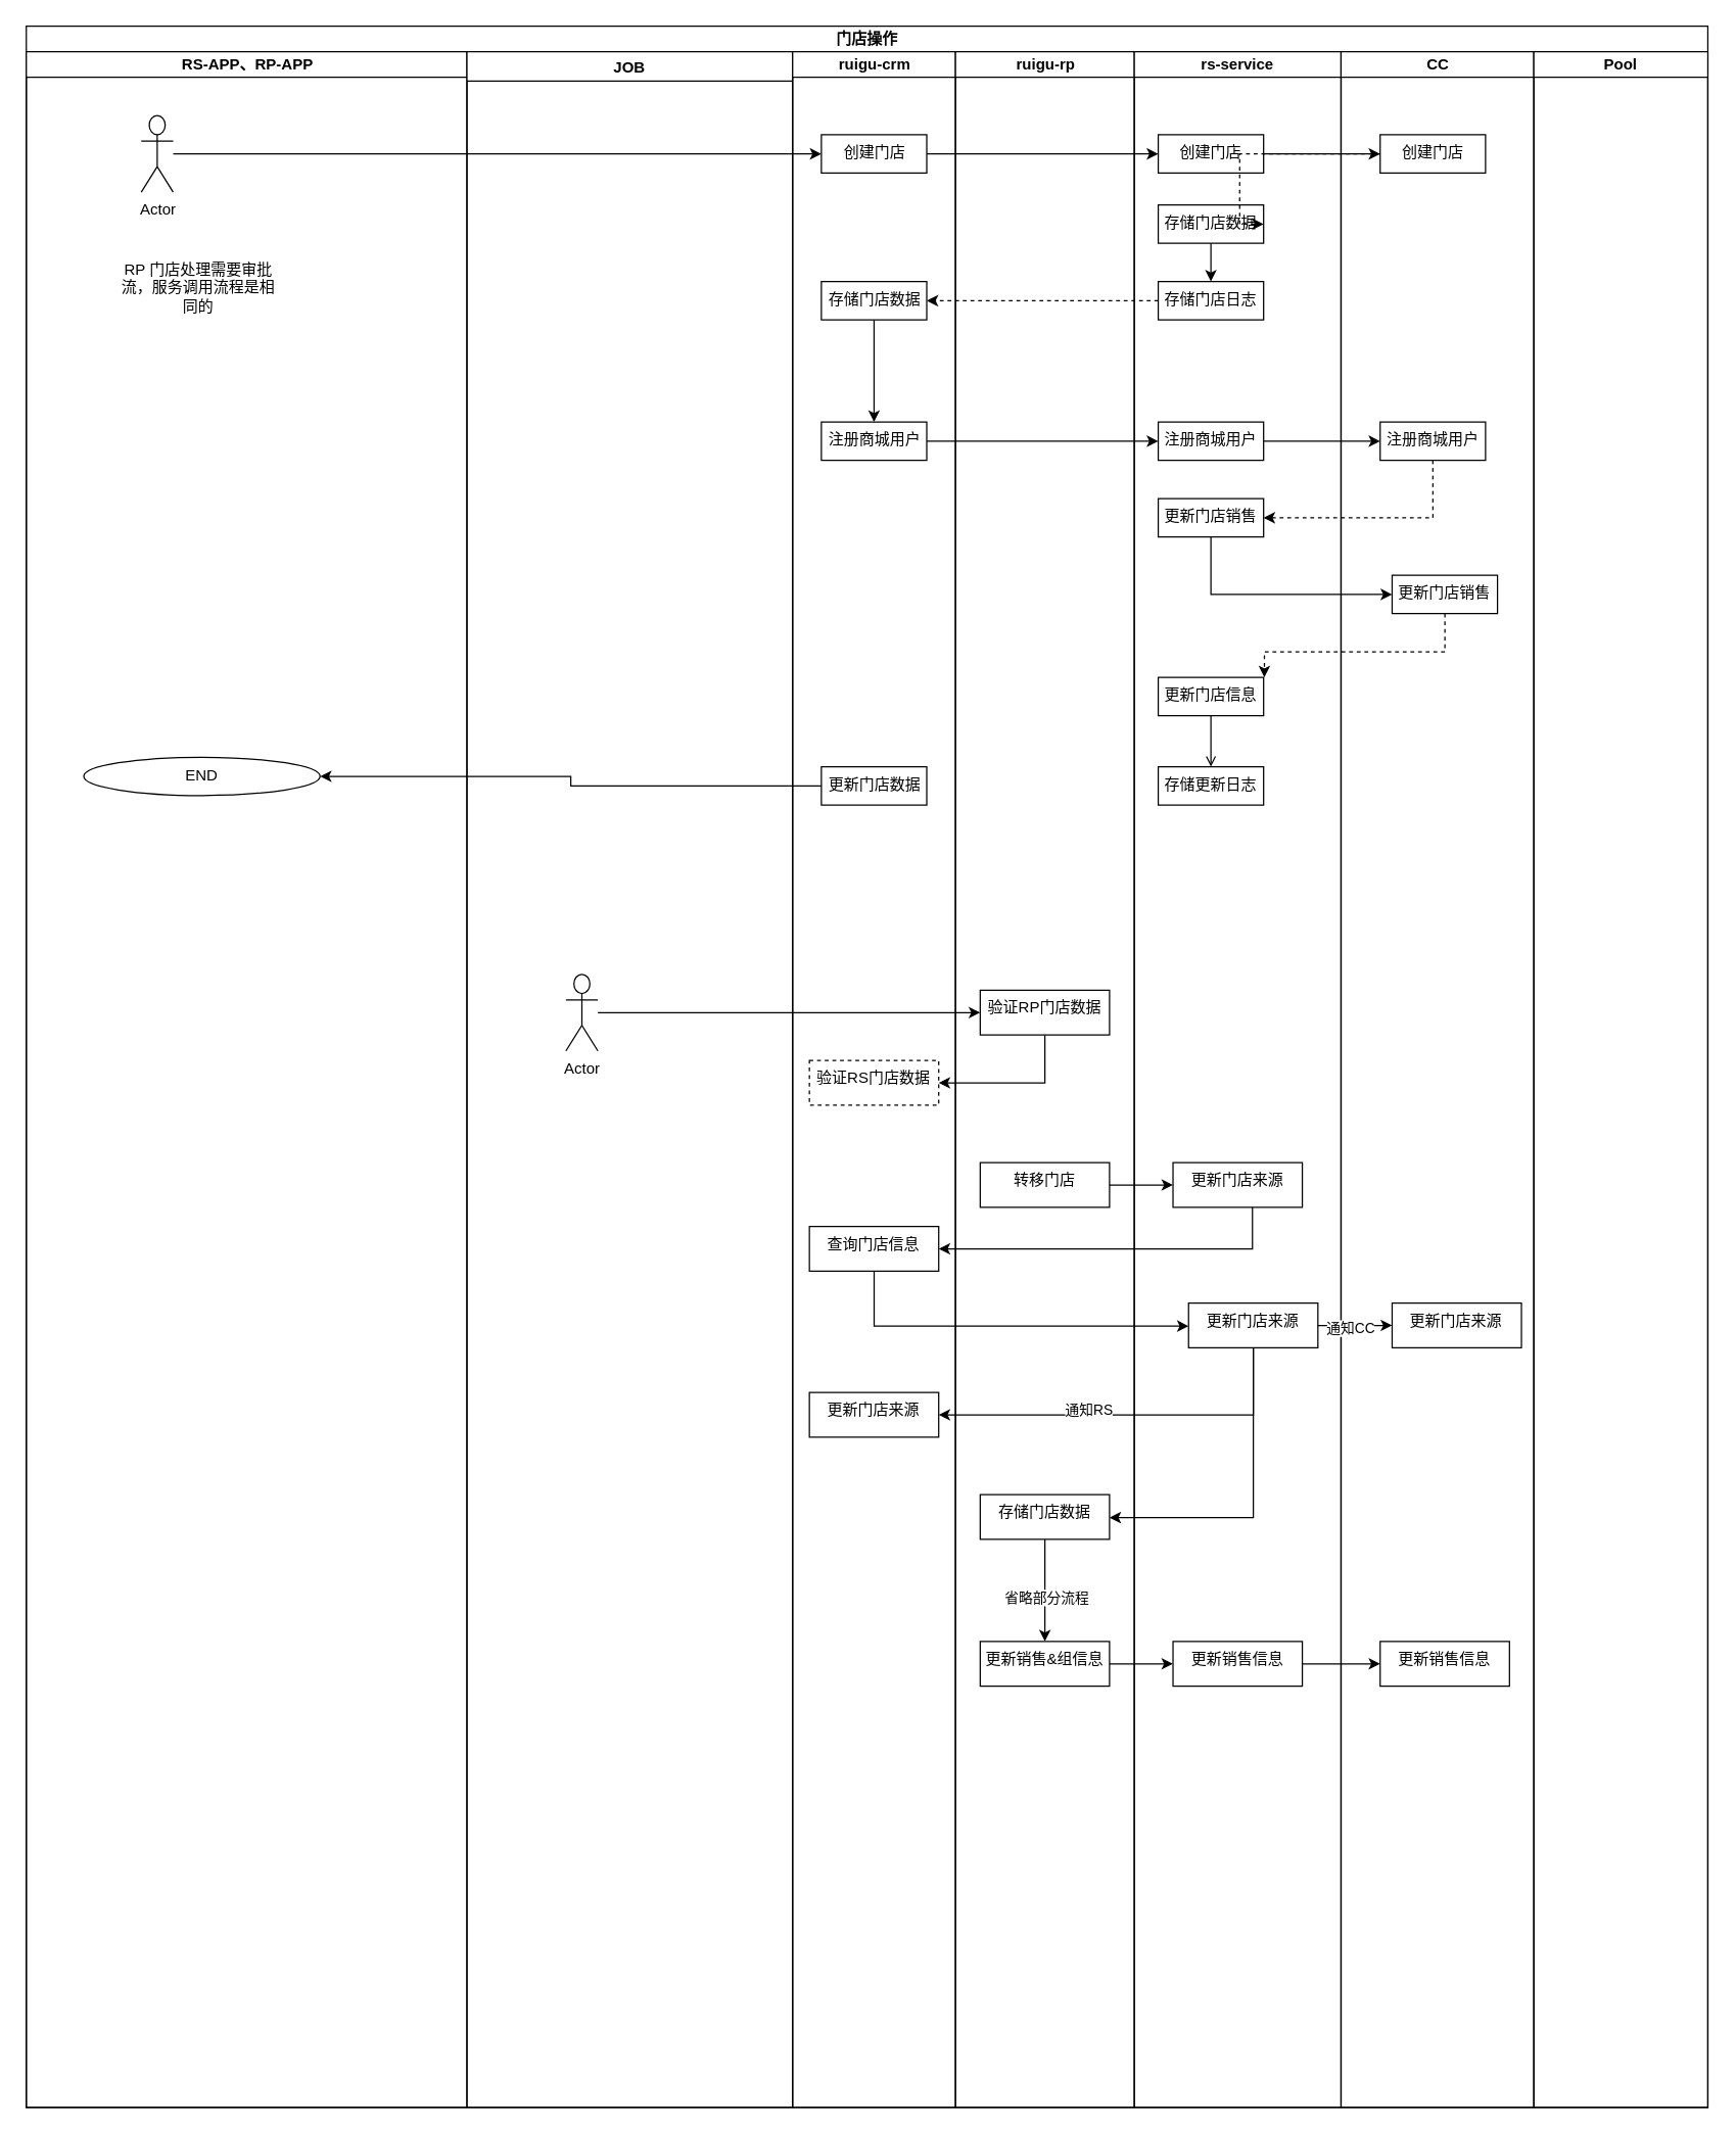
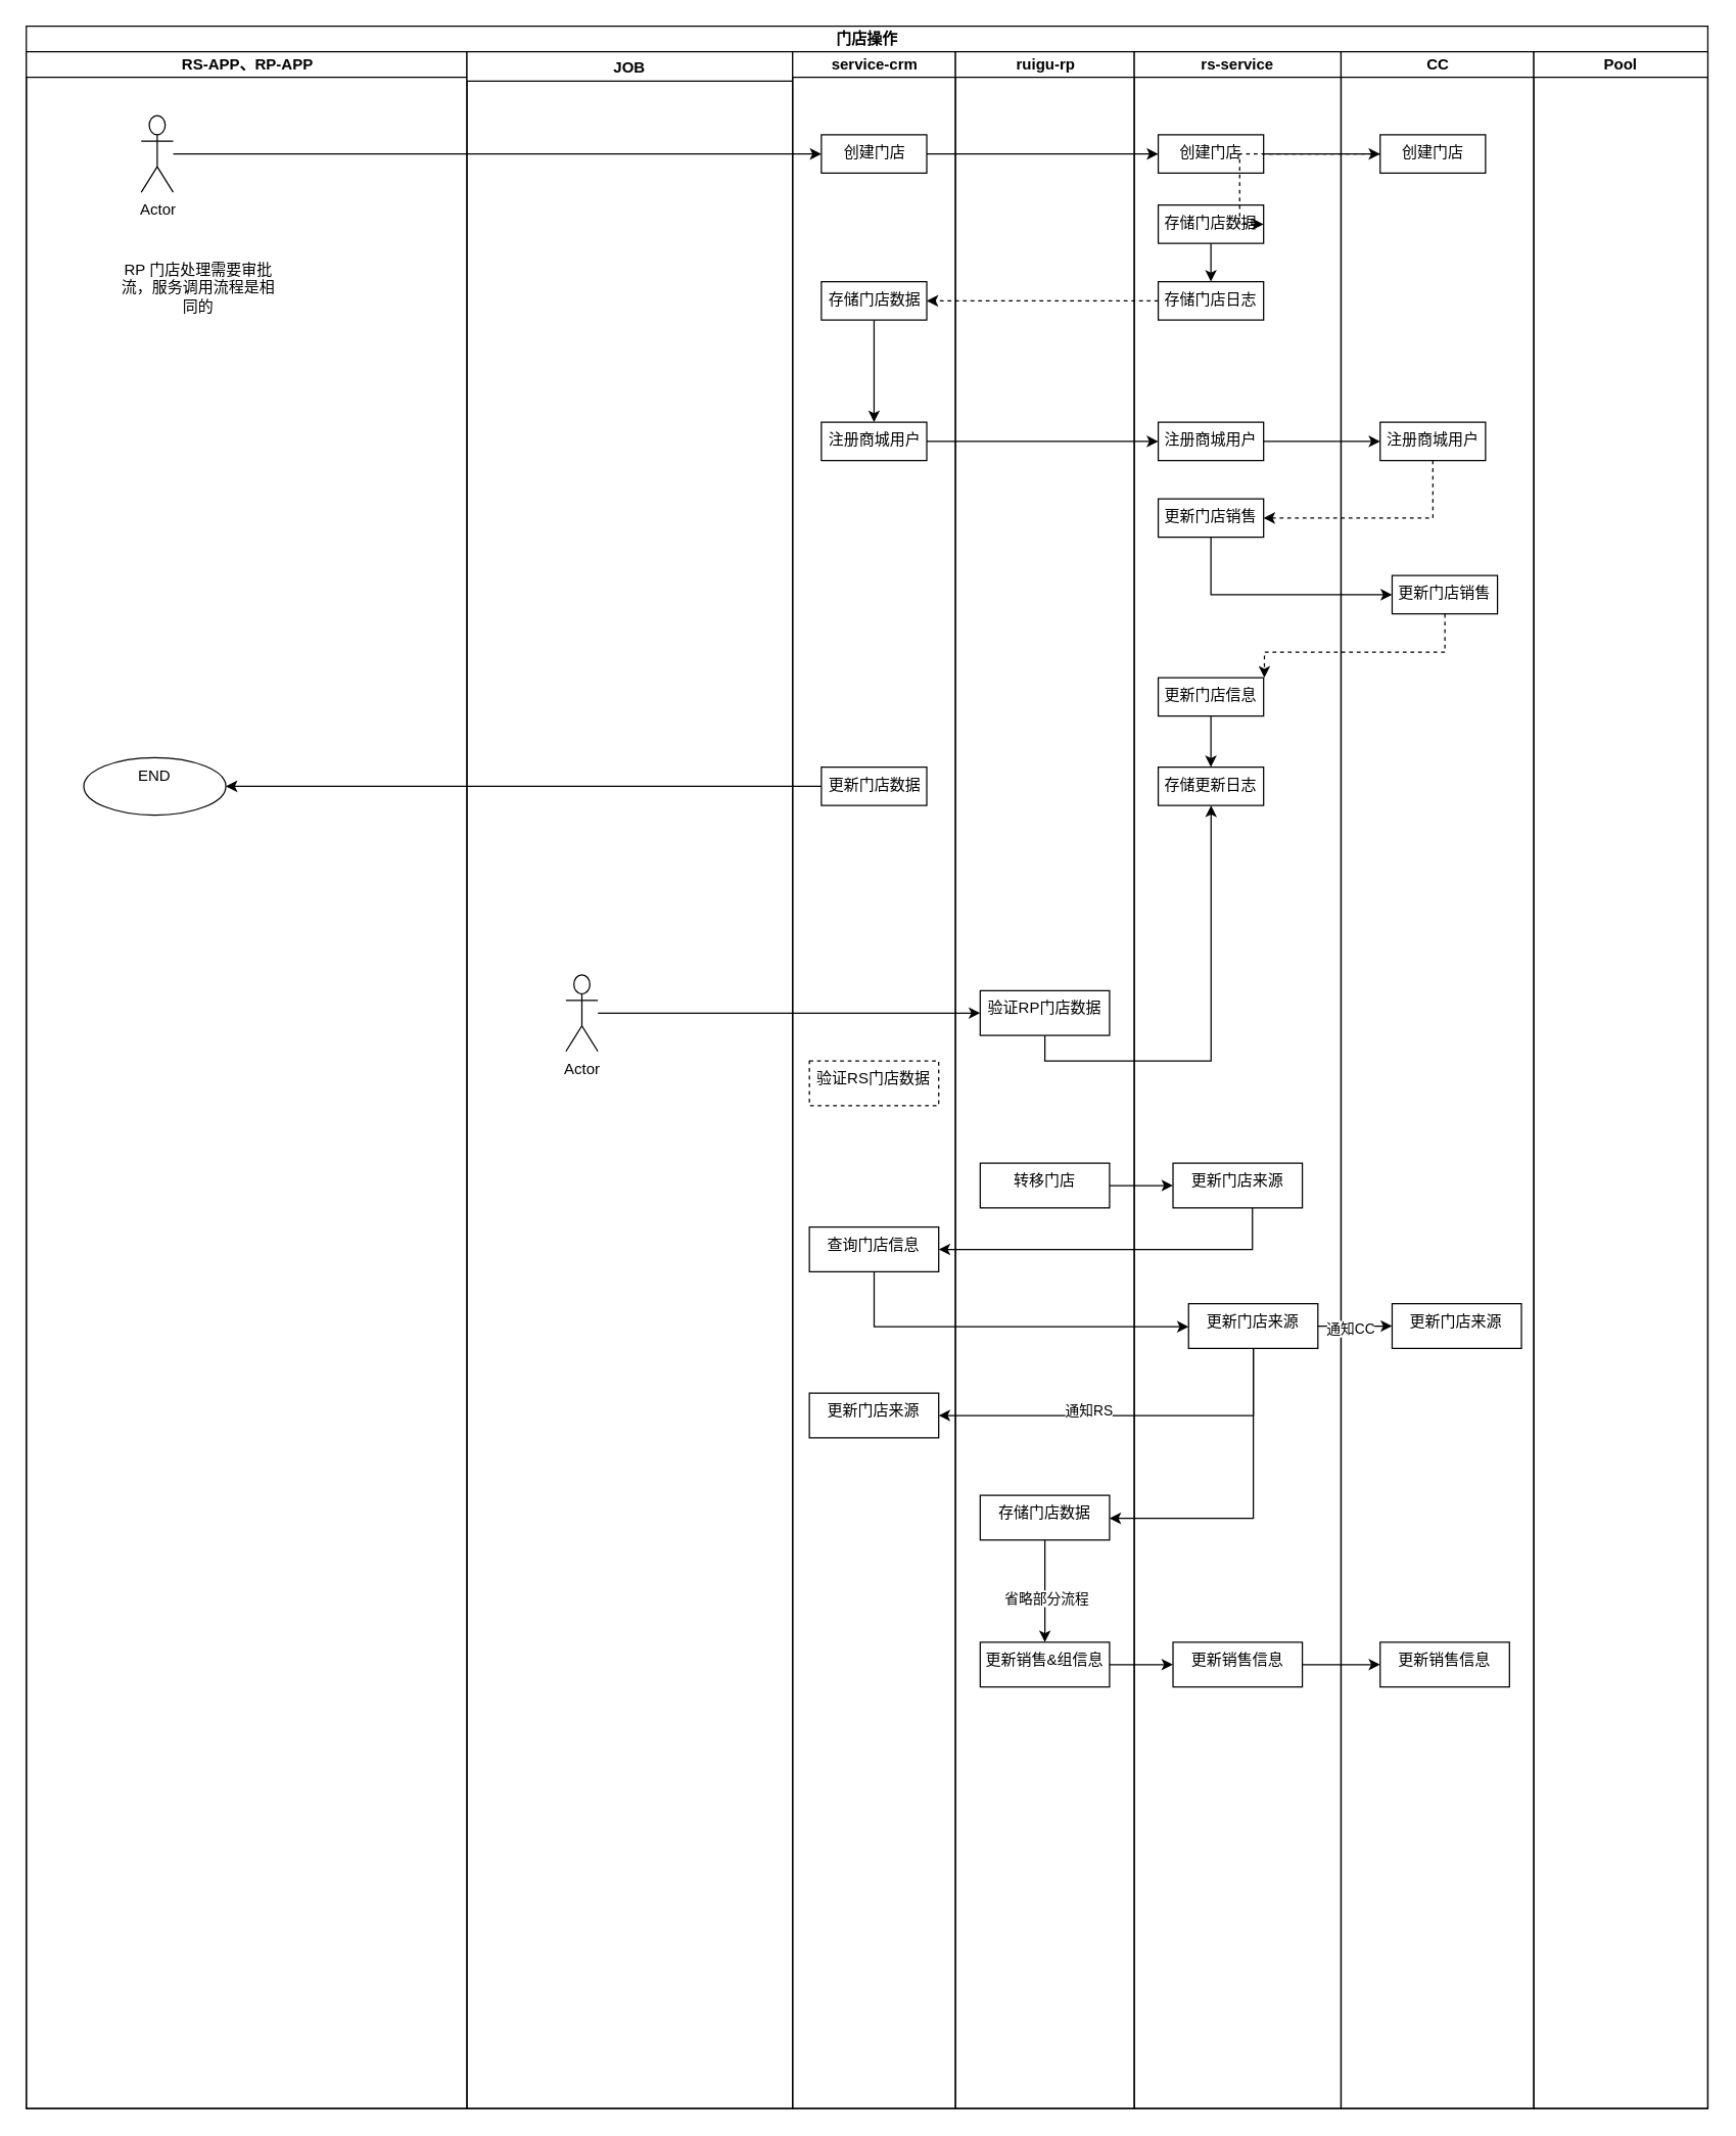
- <mxCell id="9" value="ruigu-crm" style="swimlane;startSize=20;html=1;" vertex="1" parent="2"><mxGeometry x="600.0" y="20" width="127.5" height="1610" as="geometry" /></mxCell>
+ <mxCell id="9" value="service-crm" style="swimlane;startSize=20;html=1;" vertex="1" parent="2"><mxGeometry x="600.0" y="20" width="127.5" height="1610" as="geometry" /></mxCell>
- <mxCell id="32" value="" style="edgeStyle=orthogonalEdgeStyle;rounded=0;orthogonalLoop=1;jettySize=auto;html=1;endArrow=open;" edge="1" parent="25" source="33" target="34"><mxGeometry relative="1" as="geometry" /></mxCell>
+ <mxCell id="32" value="" style="edgeStyle=orthogonalEdgeStyle;rounded=0;orthogonalLoop=1;jettySize=auto;html=1;" edge="1" parent="25" source="33" target="34"><mxGeometry relative="1" as="geometry" /></mxCell>
- <mxCell id="5" value="&lt;div&gt;END&lt;/div&gt;" style="ellipse;whiteSpace=wrap;html=1;verticalAlign=top;" vertex="1" parent="3"><mxGeometry x="45" y="552.5" width="185" height="30" as="geometry" /></mxCell>
+ <mxCell id="5" value="&lt;div&gt;END&lt;/div&gt;" style="ellipse;whiteSpace=wrap;html=1;verticalAlign=top;" vertex="1" parent="3"><mxGeometry x="45" y="552.5" width="111.25" height="45" as="geometry" /></mxCell>
- <mxCell id="57" style="edgeStyle=orthogonalEdgeStyle;rounded=0;orthogonalLoop=1;jettySize=auto;html=1;exitX=0.5;exitY=1;exitDx=0;exitDy=0;entryX=1;entryY=0.5;entryDx=0;entryDy=0;" edge="1" parent="2" source="19" target="15"><mxGeometry relative="1" as="geometry" /></mxCell>
+ <mxCell id="57" style="edgeStyle=orthogonalEdgeStyle;rounded=0;orthogonalLoop=1;jettySize=auto;html=1;exitX=0.5;exitY=1;exitDx=0;exitDy=0;" edge="1" parent="2" source="19" target="34"><mxGeometry relative="1" as="geometry" /></mxCell>
